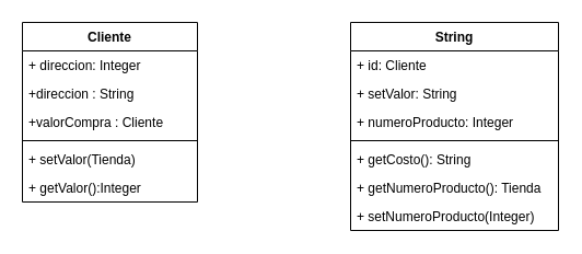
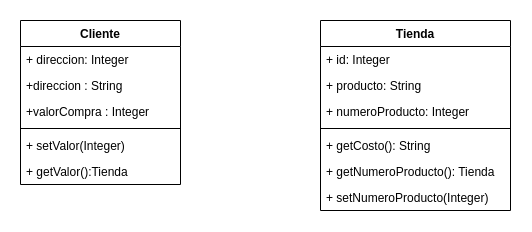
- <mxCell id="9" value="String" style="swimlane;fontStyle=1;align=center;verticalAlign=top;childLayout=stackLayout;horizontal=1;startSize=26;horizontalStack=0;resizeParent=1;resizeParentMax=0;resizeLast=0;collapsible=1;marginBottom=0;" vertex="1" parent="1"><mxGeometry x="320" y="20" width="190" height="190" as="geometry" /></mxCell>
+ <mxCell id="9" value="Tienda" style="swimlane;fontStyle=1;align=center;verticalAlign=top;childLayout=stackLayout;horizontal=1;startSize=26;horizontalStack=0;resizeParent=1;resizeParentMax=0;resizeLast=0;collapsible=1;marginBottom=0;" vertex="1" parent="1"><mxGeometry x="320" y="20" width="190" height="190" as="geometry" /></mxCell>
- <mxCell id="10" value="+ id: Cliente" style="text;strokeColor=none;fillColor=none;align=left;verticalAlign=top;spacingLeft=4;spacingRight=4;overflow=hidden;rotatable=0;points=[[0,0.5],[1,0.5]];portConstraint=eastwest;" vertex="1" parent="9"><mxGeometry y="26" width="190" height="26" as="geometry" /></mxCell>
+ <mxCell id="10" value="+ id: Integer" style="text;strokeColor=none;fillColor=none;align=left;verticalAlign=top;spacingLeft=4;spacingRight=4;overflow=hidden;rotatable=0;points=[[0,0.5],[1,0.5]];portConstraint=eastwest;" vertex="1" parent="9"><mxGeometry y="26" width="190" height="26" as="geometry" /></mxCell>
- <mxCell id="11" value="+ setValor: String" style="text;strokeColor=none;fillColor=none;align=left;verticalAlign=top;spacingLeft=4;spacingRight=4;overflow=hidden;rotatable=0;points=[[0,0.5],[1,0.5]];portConstraint=eastwest;" vertex="1" parent="9"><mxGeometry y="52" width="190" height="26" as="geometry" /></mxCell>
+ <mxCell id="11" value="+ producto: String" style="text;strokeColor=none;fillColor=none;align=left;verticalAlign=top;spacingLeft=4;spacingRight=4;overflow=hidden;rotatable=0;points=[[0,0.5],[1,0.5]];portConstraint=eastwest;" vertex="1" parent="9"><mxGeometry y="52" width="190" height="26" as="geometry" /></mxCell>
- <mxCell id="5" value="+valorCompra : Cliente" style="text;strokeColor=none;fillColor=none;align=left;verticalAlign=top;spacingLeft=4;spacingRight=4;overflow=hidden;rotatable=0;points=[[0,0.5],[1,0.5]];portConstraint=eastwest;" vertex="1" parent="2"><mxGeometry y="78" width="160" height="26" as="geometry" /></mxCell>
+ <mxCell id="5" value="+valorCompra : Integer" style="text;strokeColor=none;fillColor=none;align=left;verticalAlign=top;spacingLeft=4;spacingRight=4;overflow=hidden;rotatable=0;points=[[0,0.5],[1,0.5]];portConstraint=eastwest;" vertex="1" parent="2"><mxGeometry y="78" width="160" height="26" as="geometry" /></mxCell>
- <mxCell id="7" value="+ setValor(Tienda)" style="text;strokeColor=none;fillColor=none;align=left;verticalAlign=top;spacingLeft=4;spacingRight=4;overflow=hidden;rotatable=0;points=[[0,0.5],[1,0.5]];portConstraint=eastwest;" vertex="1" parent="2"><mxGeometry y="112" width="160" height="26" as="geometry" /></mxCell>
+ <mxCell id="7" value="+ setValor(Integer)" style="text;strokeColor=none;fillColor=none;align=left;verticalAlign=top;spacingLeft=4;spacingRight=4;overflow=hidden;rotatable=0;points=[[0,0.5],[1,0.5]];portConstraint=eastwest;" vertex="1" parent="2"><mxGeometry y="112" width="160" height="26" as="geometry" /></mxCell>
- <mxCell id="8" value="+ getValor():Integer" style="text;strokeColor=none;fillColor=none;align=left;verticalAlign=top;spacingLeft=4;spacingRight=4;overflow=hidden;rotatable=0;points=[[0,0.5],[1,0.5]];portConstraint=eastwest;" vertex="1" parent="2"><mxGeometry y="138" width="160" height="26" as="geometry" /></mxCell>
+ <mxCell id="8" value="+ getValor():Tienda" style="text;strokeColor=none;fillColor=none;align=left;verticalAlign=top;spacingLeft=4;spacingRight=4;overflow=hidden;rotatable=0;points=[[0,0.5],[1,0.5]];portConstraint=eastwest;" vertex="1" parent="2"><mxGeometry y="138" width="160" height="26" as="geometry" /></mxCell>
